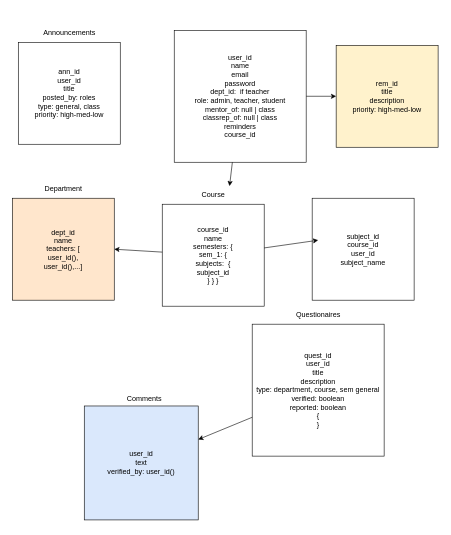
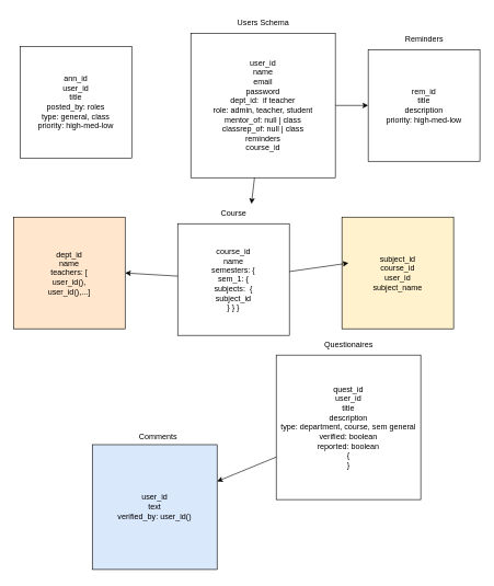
+ <mxCell id="5" value="Users Schema" style="text;html=1;align=center;verticalAlign=middle;resizable=0;points=[];autosize=1;strokeColor=none;fillColor=none;" parent="3" vertex="1"><mxGeometry x="60" width="100" height="30" as="geometry" /></mxCell>
- <mxCell id="10" value="Announcements" style="text;html=1;align=center;verticalAlign=middle;resizable=0;points=[];autosize=1;strokeColor=none;fillColor=none;" parent="9" vertex="1"><mxGeometry x="30" width="110" height="30" as="geometry" /></mxCell>
+ <mxCell id="7" value="Reminders" style="text;html=1;align=center;verticalAlign=middle;resizable=0;points=[];autosize=1;strokeColor=none;fillColor=none;" parent="6" vertex="1"><mxGeometry x="45" width="80" height="30" as="geometry" /></mxCell>
- <mxCell id="8" value="rem_id&lt;br&gt;title&lt;br&gt;description&lt;br&gt;priority: high-med-low" style="whiteSpace=wrap;html=1;aspect=fixed;fillColor=#fff2cc;" parent="6" vertex="1"><mxGeometry y="30" width="170" height="170" as="geometry" /></mxCell>
+ <mxCell id="8" value="rem_id&lt;br&gt;title&lt;br&gt;description&lt;br&gt;priority: high-med-low" style="whiteSpace=wrap;html=1;aspect=fixed;" parent="6" vertex="1"><mxGeometry y="30" width="170" height="170" as="geometry" /></mxCell>
- <mxCell id="20" value="Department" style="text;html=1;align=center;verticalAlign=middle;resizable=0;points=[];autosize=1;strokeColor=none;fillColor=none;" parent="19" vertex="1"><mxGeometry x="40" width="90" height="30" as="geometry" /></mxCell>
- <mxCell id="26" value="subject_id&lt;br&gt;course_id&lt;br&gt;user_id&lt;br&gt;subject_name" style="whiteSpace=wrap;html=1;aspect=fixed;" parent="25" vertex="1"><mxGeometry y="30" width="170" height="170" as="geometry" /></mxCell>
+ <mxCell id="26" value="subject_id&lt;br&gt;course_id&lt;br&gt;user_id&lt;br&gt;subject_name" style="whiteSpace=wrap;html=1;aspect=fixed;fillColor=#fff2cc;" parent="25" vertex="1"><mxGeometry y="30" width="170" height="170" as="geometry" /></mxCell>
